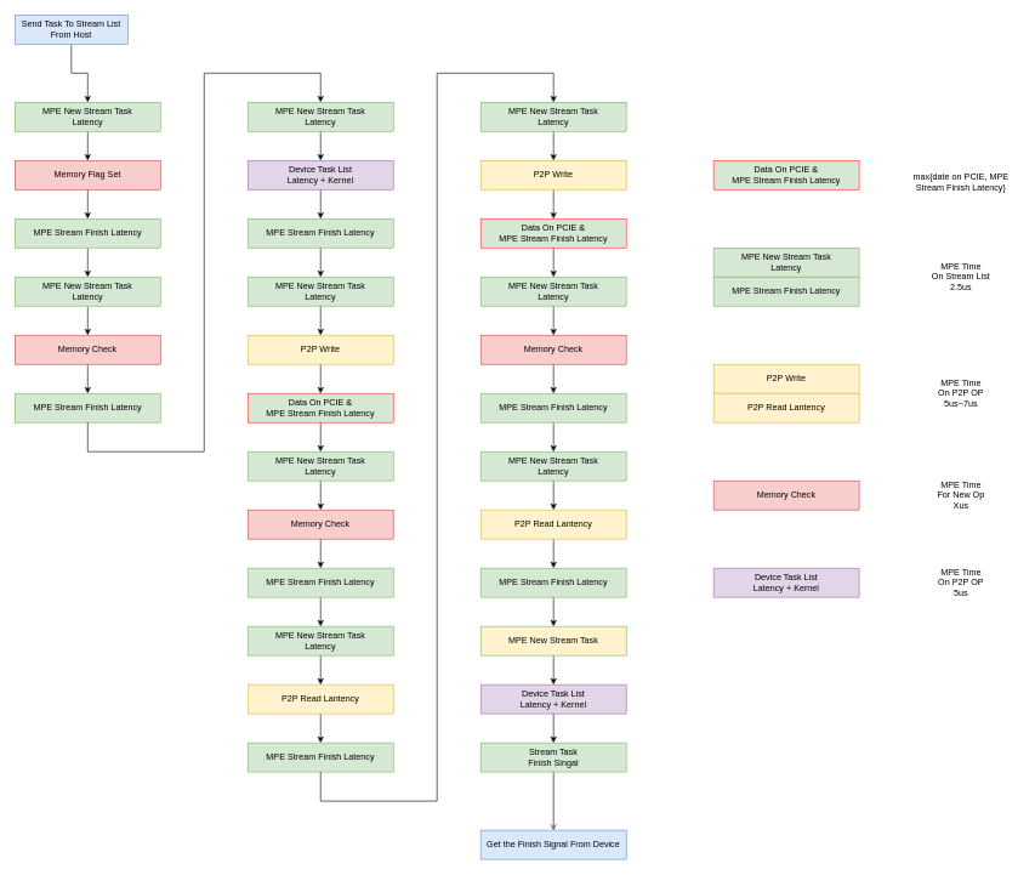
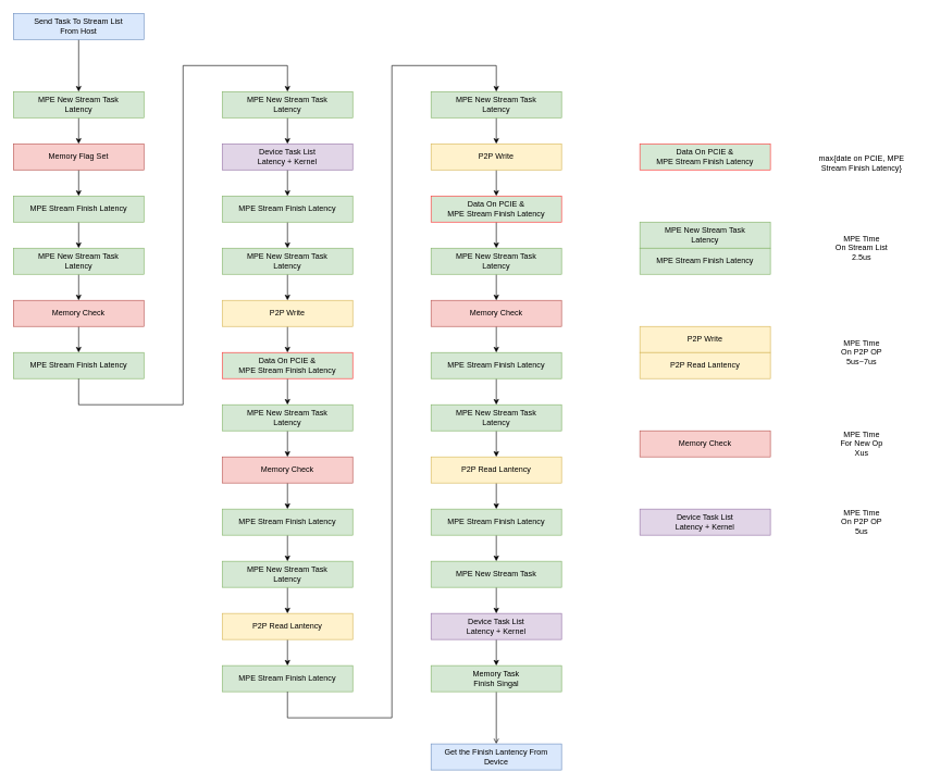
- <mxCell id="50" value="Send Task To Stream List&lt;br&gt;From Host" style="rounded=0;whiteSpace=wrap;html=1;fillColor=#dae8fc;strokeColor=#6c8ebf;" parent="1" vertex="1"><mxGeometry x="20" y="20" width="155" height="40" as="geometry" /></mxCell>
+ <mxCell id="50" value="Send Task To Stream List&lt;br&gt;From Host" style="rounded=0;whiteSpace=wrap;html=1;fillColor=#dae8fc;strokeColor=#6c8ebf;" parent="1" vertex="1"><mxGeometry x="20" width="200" height="40" as="geometry" y="20" /></mxCell>
- <mxCell id="48" value="MPE New Stream Task" style="rounded=0;whiteSpace=wrap;html=1;fillColor=#fff2cc;strokeColor=#82b366;" parent="1" vertex="1"><mxGeometry x="660" y="860" width="200" height="40" as="geometry" /></mxCell>
+ <mxCell id="48" value="MPE New Stream Task" style="rounded=0;whiteSpace=wrap;html=1;fillColor=#d5e8d4;strokeColor=#82b366;" parent="1" vertex="1"><mxGeometry x="660" y="860" width="200" height="40" as="geometry" /></mxCell>
- <mxCell id="46" value="Stream Task &lt;br&gt;Finish Singal" style="rounded=0;whiteSpace=wrap;html=1;fillColor=#d5e8d4;strokeColor=#82b366;" parent="1" vertex="1"><mxGeometry x="660" y="1020" width="200" height="40" as="geometry" /></mxCell>
+ <mxCell id="46" value="Memory Task &lt;br&gt;Finish Singal" style="rounded=0;whiteSpace=wrap;html=1;fillColor=#d5e8d4;strokeColor=#82b366;" parent="1" vertex="1"><mxGeometry x="660" y="1020" width="200" height="40" as="geometry" /></mxCell>
- <mxCell id="51" value="Get the Finish Signal From Device" style="rounded=0;whiteSpace=wrap;html=1;fillColor=#dae8fc;strokeColor=#6c8ebf;" parent="1" vertex="1"><mxGeometry x="660" y="1140" width="200" height="40" as="geometry" /></mxCell>
+ <mxCell id="51" value="Get the Finish Lantency From Device" style="rounded=0;whiteSpace=wrap;html=1;fillColor=#dae8fc;strokeColor=#6c8ebf;" parent="1" vertex="1"><mxGeometry x="660" y="1140" width="200" height="40" as="geometry" /></mxCell>
